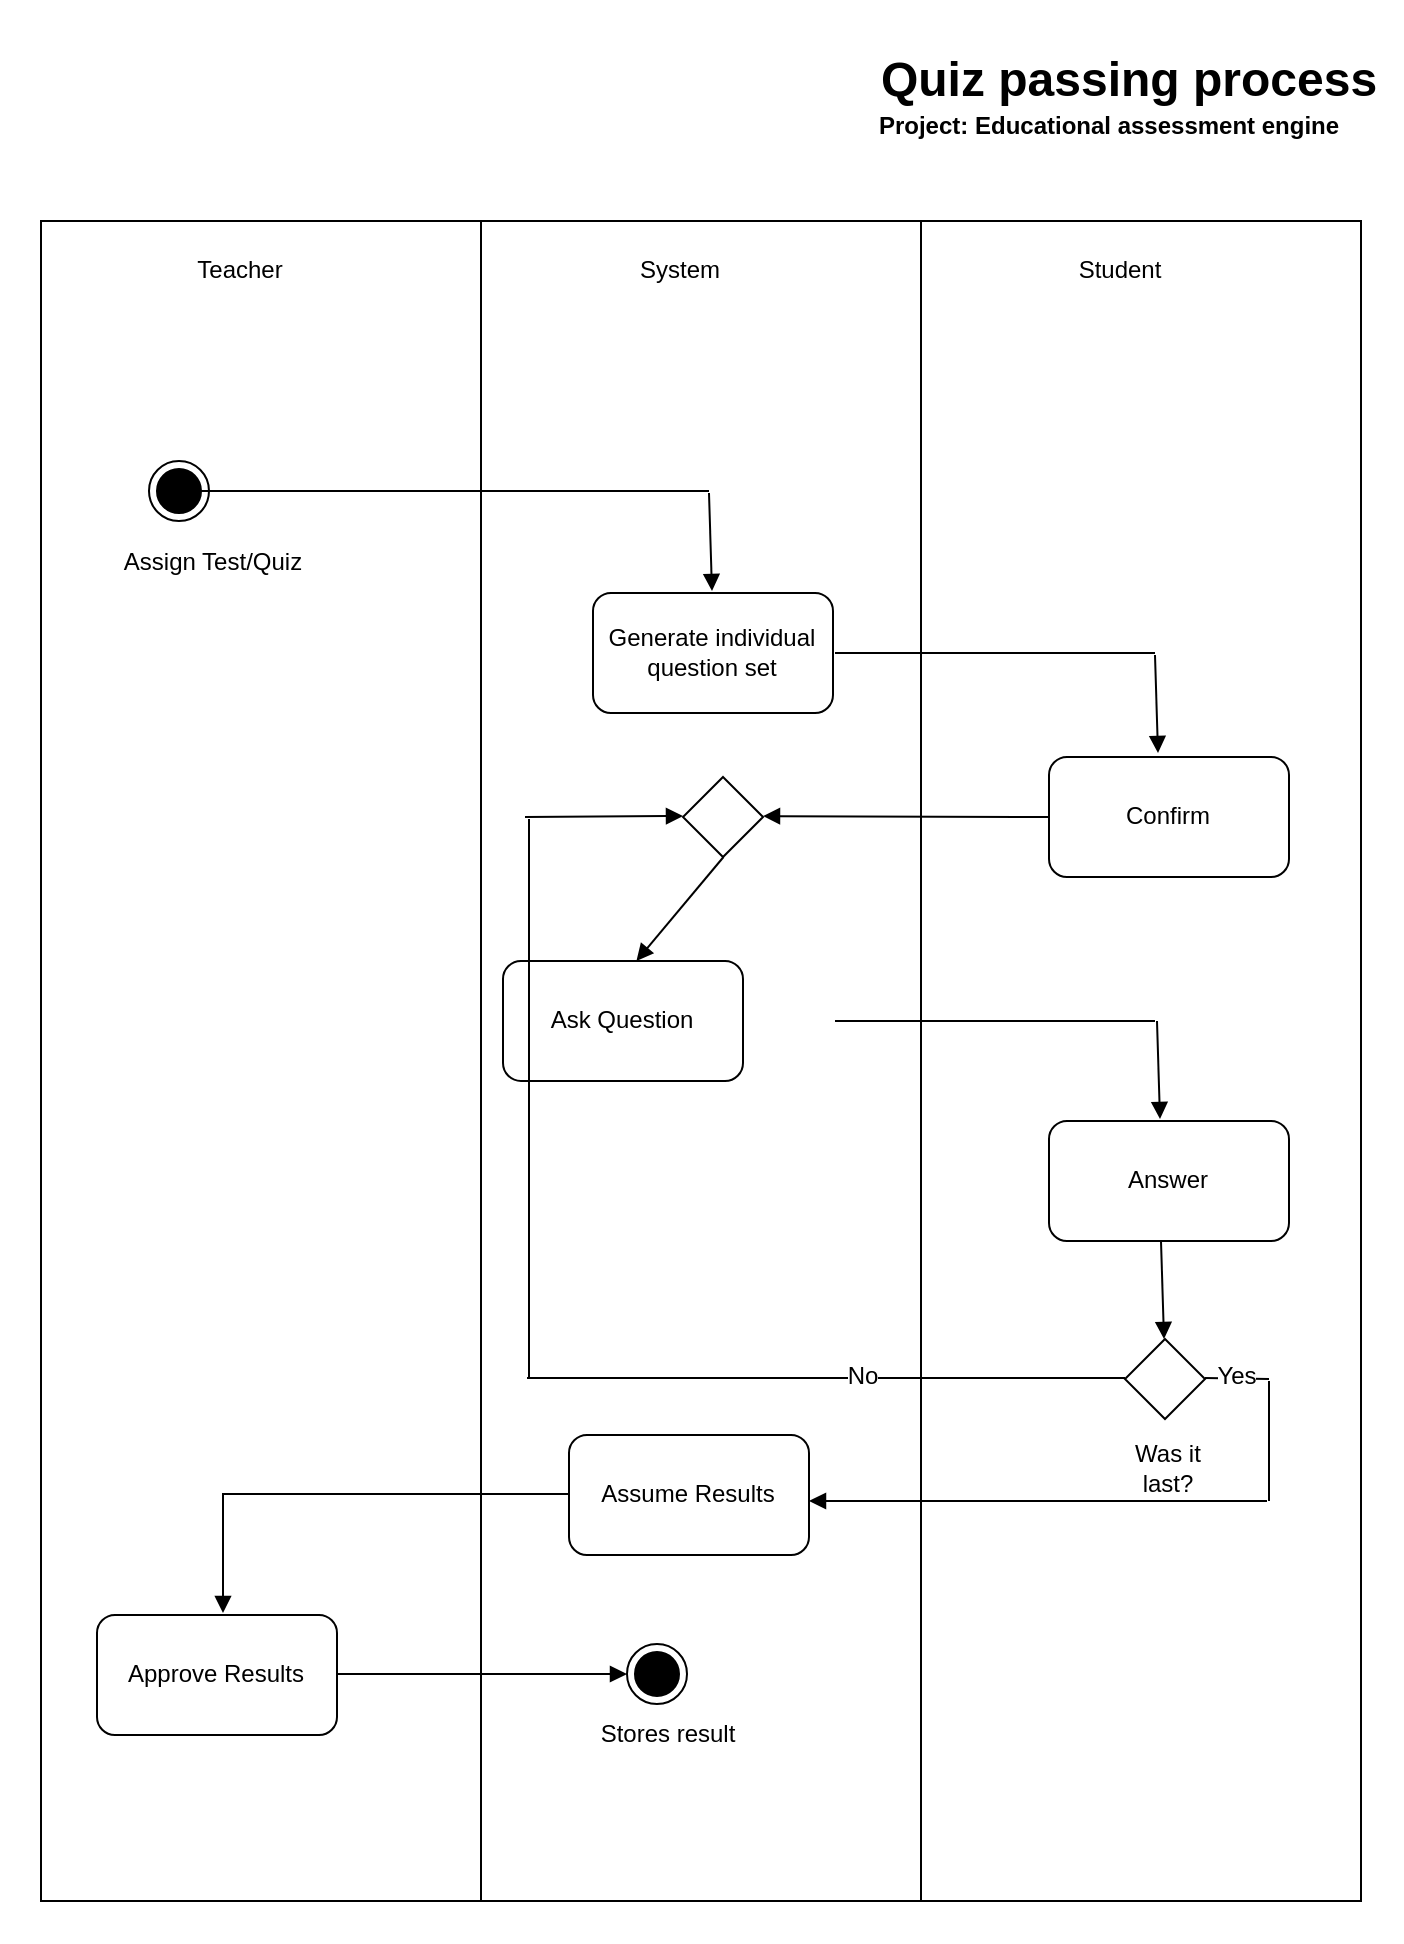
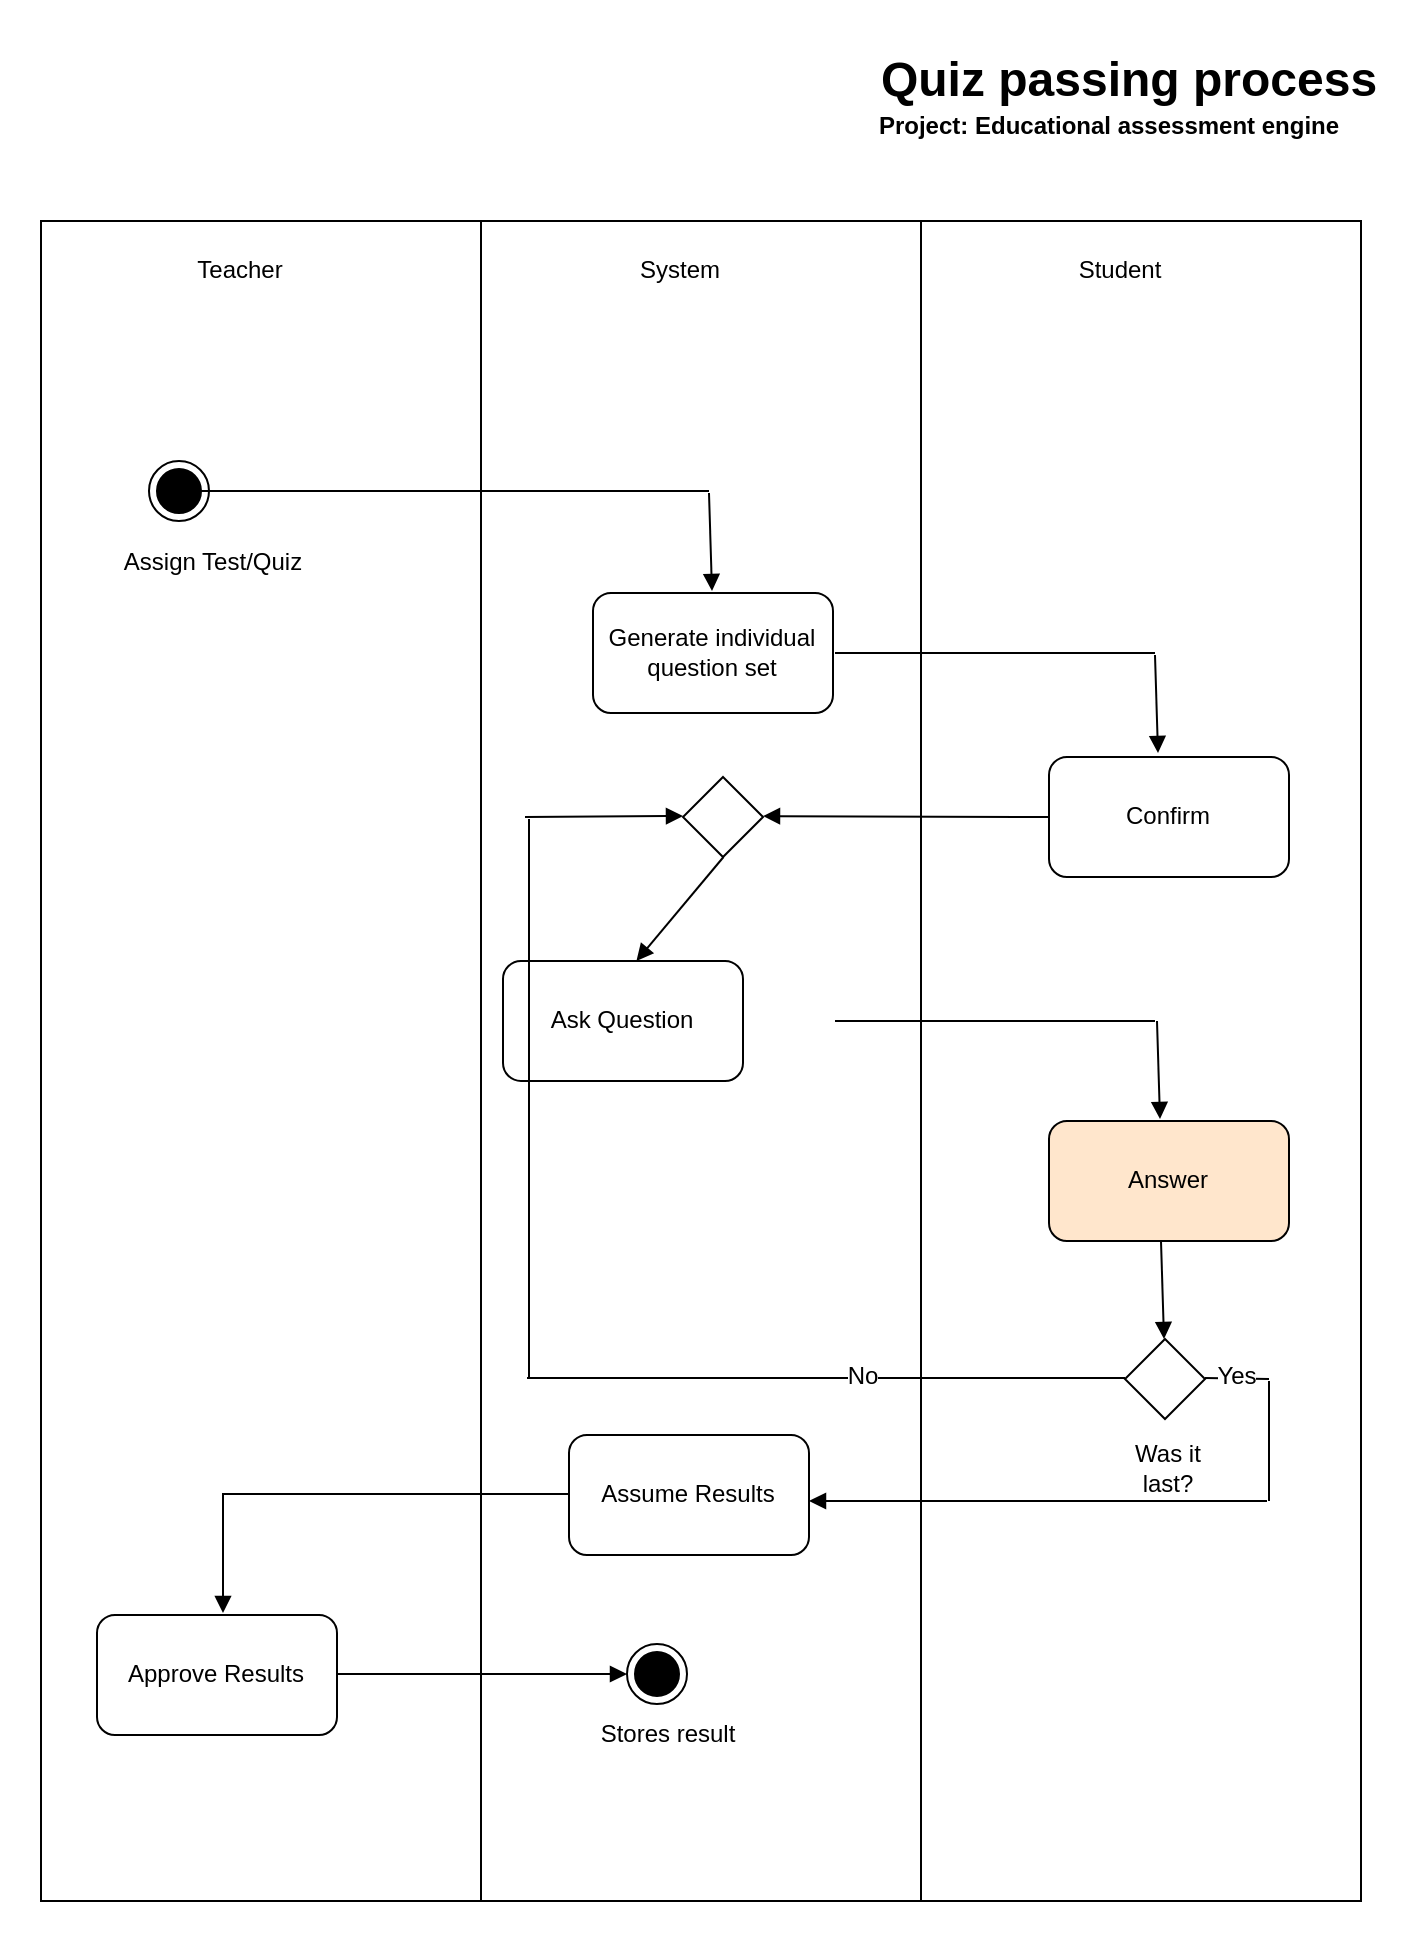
- <mxCell id="24" value="Answer" style="rounded=1;whiteSpace=wrap;html=1;" vertex="1" parent="1"><mxGeometry x="524" y="560" width="120" height="60" as="geometry" /></mxCell>
+ <mxCell id="24" value="Answer" style="rounded=1;whiteSpace=wrap;html=1;fillColor=#ffe6cc;" vertex="1" parent="1"><mxGeometry x="524" y="560" width="120" height="60" as="geometry" /></mxCell>
